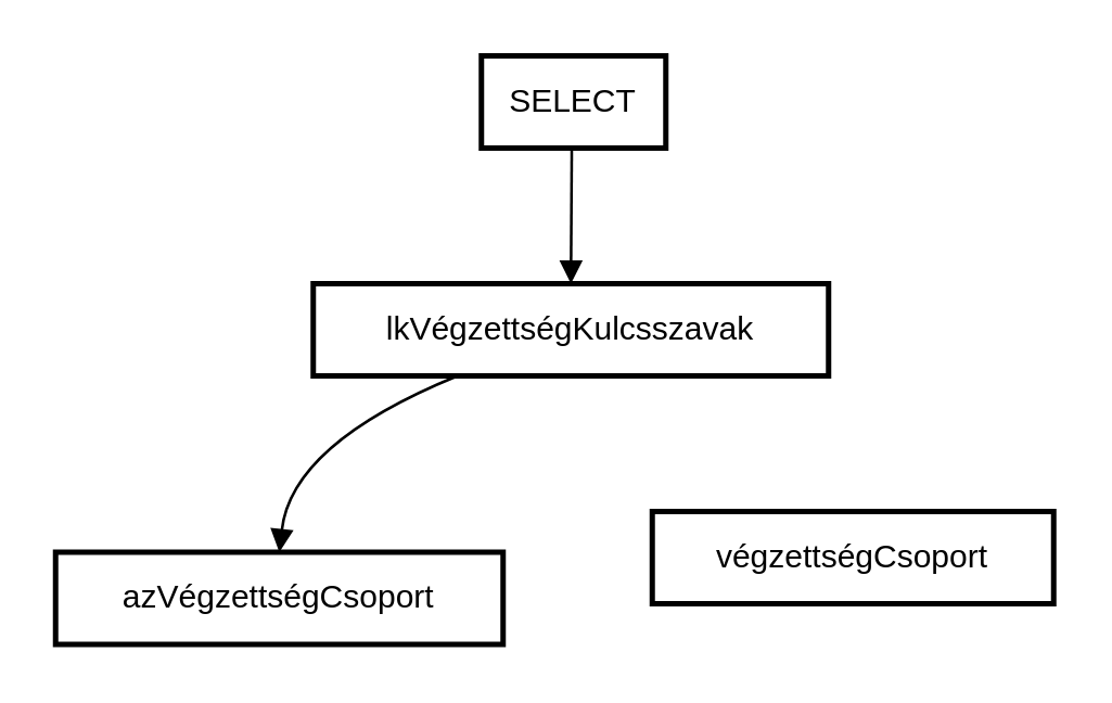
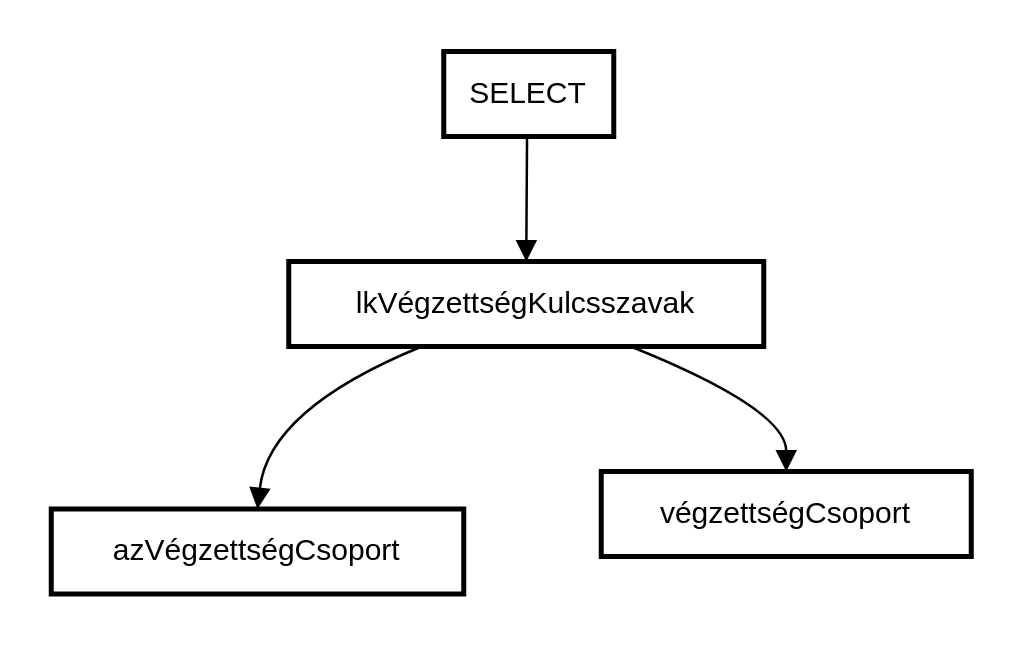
+ <mxCell id="8" value="" style="curved=1;startArrow=none;endArrow=block;exitX=0.72;exitY=1;entryX=0.5;entryY=0;" parent="1" source="3" target="5" edge="1"><mxGeometry relative="1" as="geometry"><Array as="points"><mxPoint x="314" y="163" /></Array></mxGeometry></mxCell>
